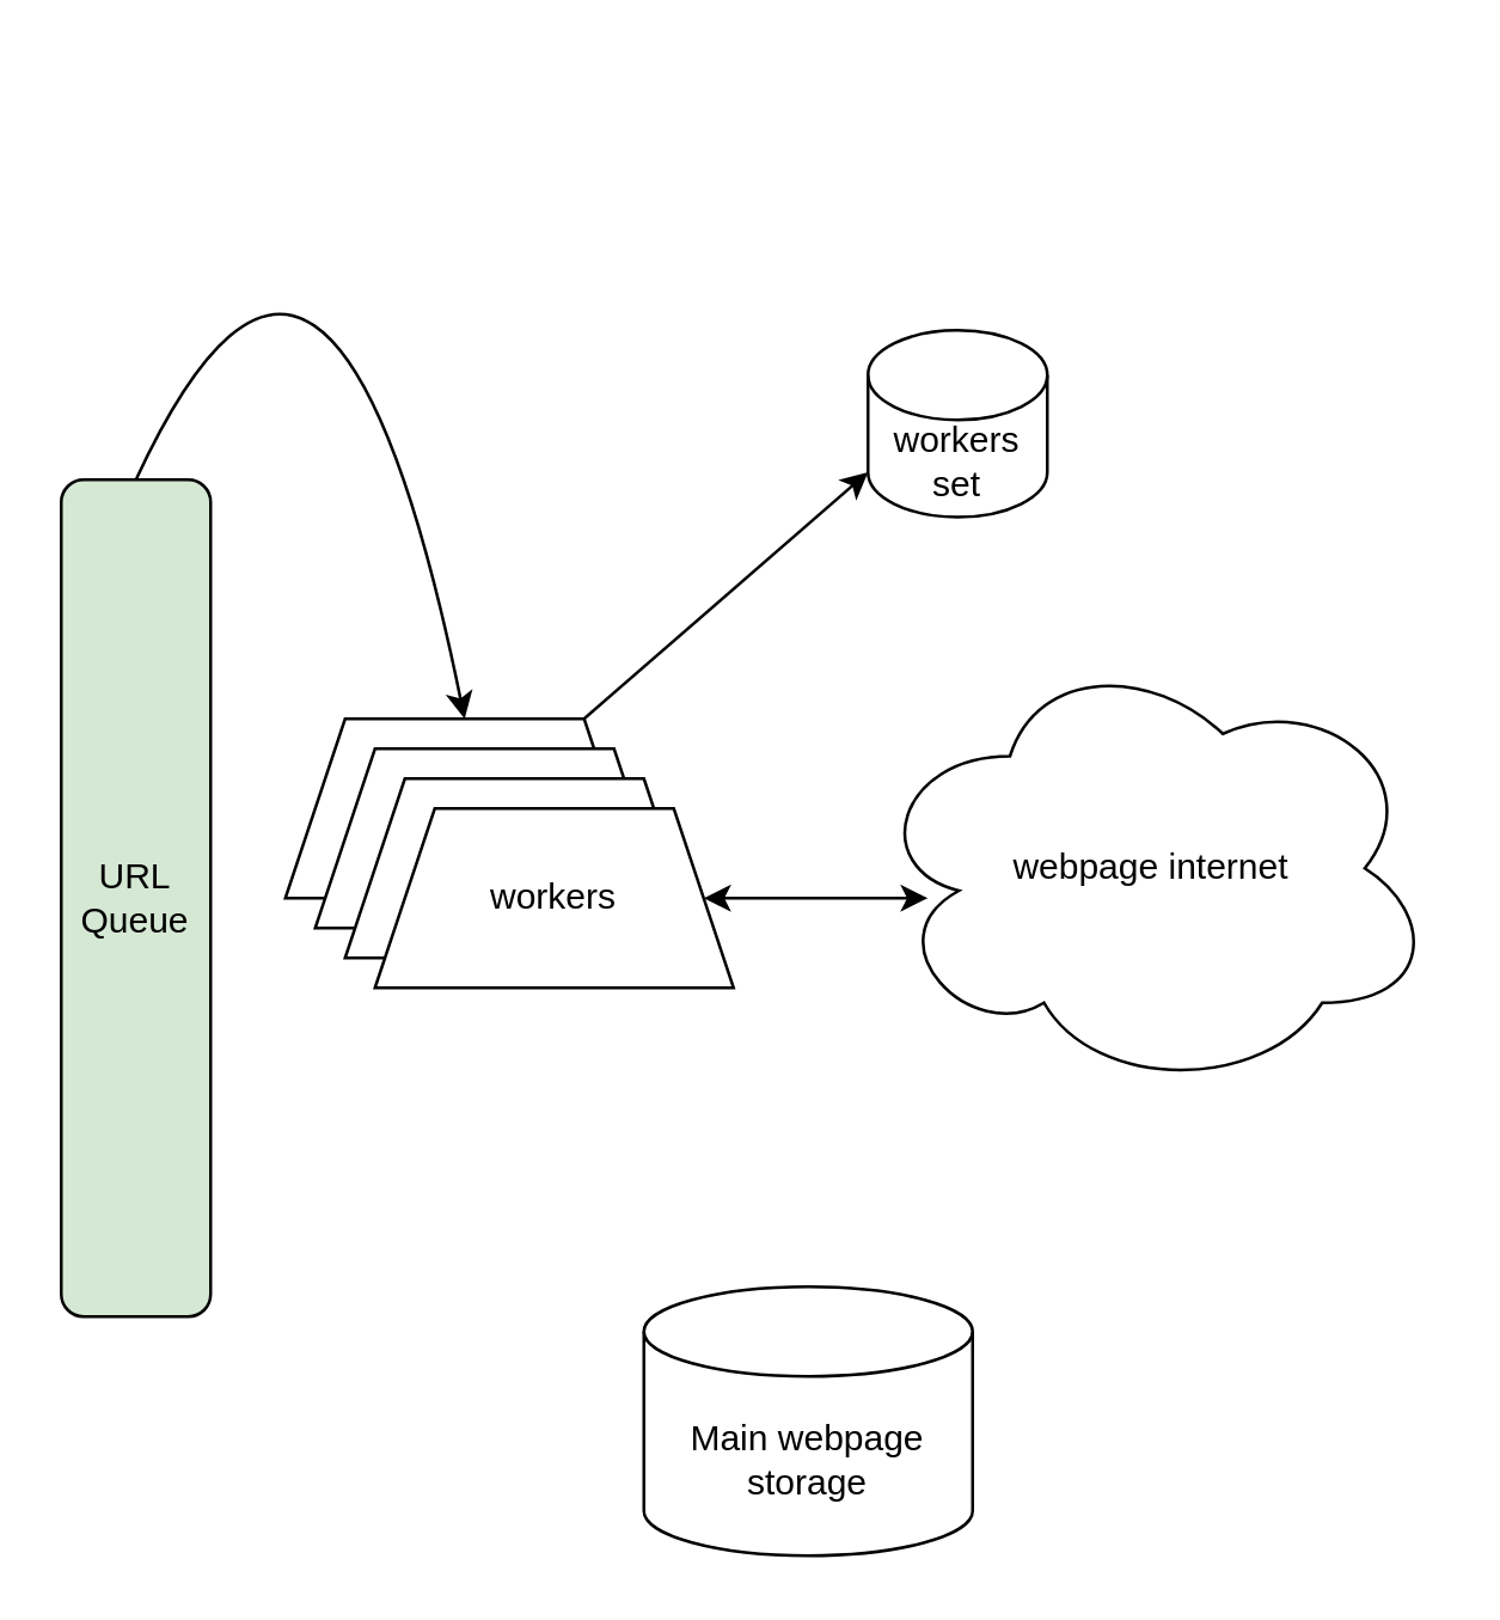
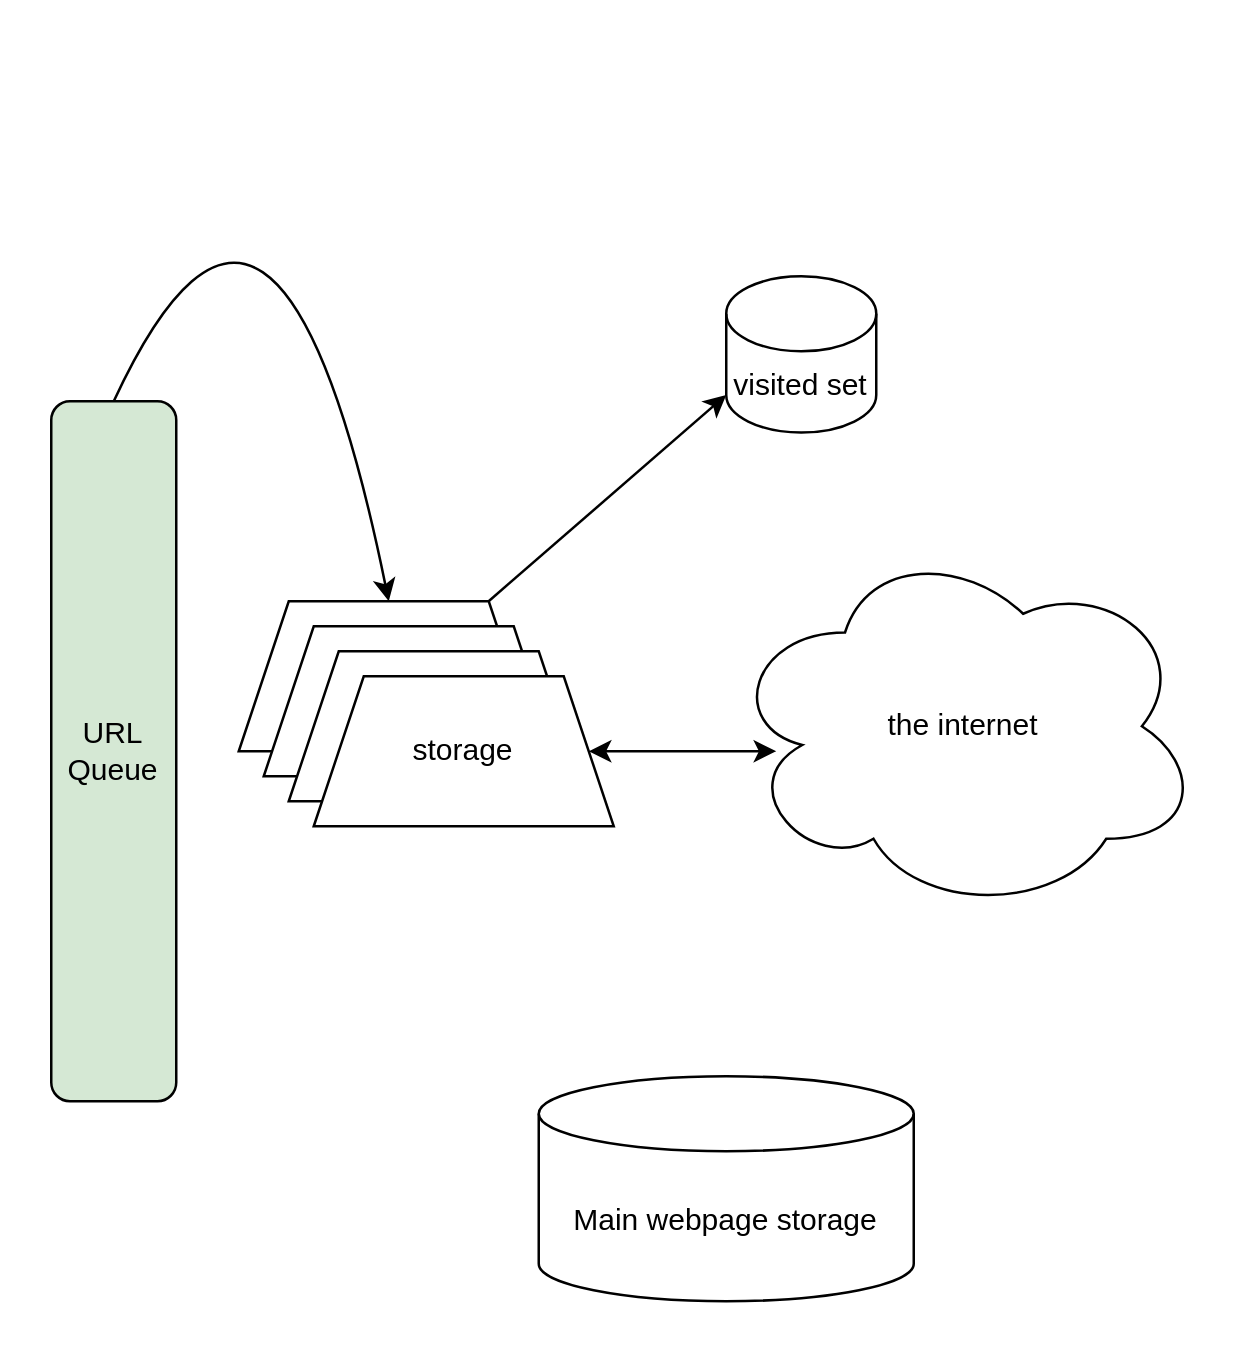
- <mxCell id="9" value="workers set" style="shape=cylinder3;whiteSpace=wrap;html=1;boundedLbl=1;backgroundOutline=1;size=15;" parent="1" vertex="1"><mxGeometry x="290" y="110" width="60" height="62.5" as="geometry" /></mxCell>
+ <mxCell id="9" value="visited set" style="shape=cylinder3;whiteSpace=wrap;html=1;boundedLbl=1;backgroundOutline=1;size=15;" parent="1" vertex="1"><mxGeometry x="290" y="110" width="60" height="62.5" as="geometry" /></mxCell>
- <mxCell id="2" value="webpage internet" style="ellipse;shape=cloud;whiteSpace=wrap;html=1;" parent="1" vertex="1"><mxGeometry x="290" y="215" width="190" height="150" as="geometry" /></mxCell>
+ <mxCell id="2" value="the internet" style="ellipse;shape=cloud;whiteSpace=wrap;html=1;" parent="1" vertex="1"><mxGeometry x="290" y="215" width="190" height="150" as="geometry" /></mxCell>
- <mxCell id="7" value="workers" style="shape=trapezoid;perimeter=trapezoidPerimeter;whiteSpace=wrap;html=1;fixedSize=1;" parent="1" vertex="1"><mxGeometry x="125" y="270" width="120" height="60" as="geometry" /></mxCell>
+ <mxCell id="7" value="storage" style="shape=trapezoid;perimeter=trapezoidPerimeter;whiteSpace=wrap;html=1;fixedSize=1;" parent="1" vertex="1"><mxGeometry x="125" y="270" width="120" height="60" as="geometry" /></mxCell>
- <mxCell id="11" value="Main webpage storage" style="shape=cylinder3;whiteSpace=wrap;html=1;boundedLbl=1;backgroundOutline=1;size=15;" parent="1" vertex="1"><mxGeometry x="215" y="430" width="110" height="90" as="geometry" /></mxCell>
+ <mxCell id="11" value="Main webpage storage" style="shape=cylinder3;whiteSpace=wrap;html=1;boundedLbl=1;backgroundOutline=1;size=15;" parent="1" vertex="1"><mxGeometry x="215" y="430" width="150" height="90" as="geometry" /></mxCell>
